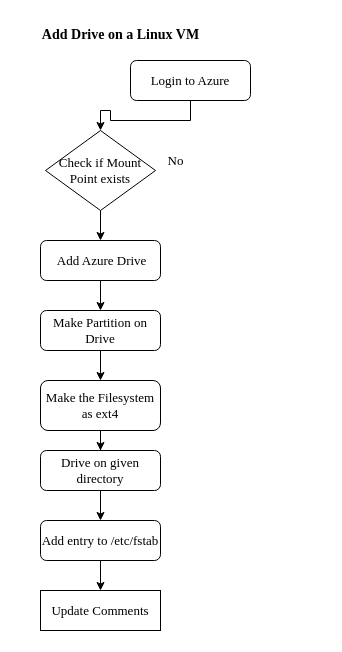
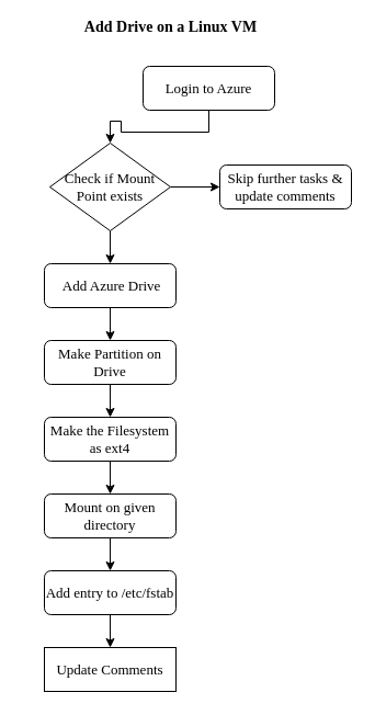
- <mxCell id="21" value="&lt;font size=&quot;1&quot; style=&quot;&quot; face=&quot;Georgia&quot;&gt;&lt;b style=&quot;font-size: 14px;&quot;&gt;Add Drive on a Linux VM&lt;/b&gt;&lt;/font&gt;" style="text;html=1;align=center;verticalAlign=middle;resizable=0;points=[];autosize=1;strokeColor=none;fillColor=none;" vertex="1" parent="1"><mxGeometry x="20" y="20" width="200" height="30" as="geometry" /></mxCell>
+ <mxCell id="21" value="&lt;font size=&quot;1&quot; style=&quot;&quot; face=&quot;Georgia&quot;&gt;&lt;b style=&quot;font-size: 14px;&quot;&gt;Add Drive on a Linux VM&lt;/b&gt;&lt;/font&gt;" style="text;html=1;align=center;verticalAlign=middle;resizable=0;points=[];autosize=1;strokeColor=none;fillColor=none;" vertex="1" parent="1"><mxGeometry x="55" y="10" width="200" height="30" as="geometry" /></mxCell>
- <mxCell id="16" value="No" style="text;html=1;align=center;verticalAlign=middle;resizable=0;points=[];autosize=1;strokeColor=none;fillColor=none;fontFamily=Georgia;fontSize=13;" vertex="1" parent="1"><mxGeometry x="155" y="145" width="40" height="30" as="geometry" /></mxCell>
+ <mxCell id="15" value="" style="endArrow=classic;html=1;rounded=0;entryX=0;entryY=0.5;entryDx=0;entryDy=0;exitX=1;exitY=0.5;exitDx=0;exitDy=0;fontFamily=Georgia;fontSize=13;" edge="1" parent="1" source="14" target="4"><mxGeometry width="50" height="50" relative="1" as="geometry"><mxPoint x="160" y="240" as="sourcePoint" /><mxPoint x="320" y="260" as="targetPoint" /></mxGeometry></mxCell>
+ <mxCell id="4" value="Skip further tasks &amp;amp; update comments" style="rounded=1;whiteSpace=wrap;html=1;fontSize=13;glass=0;strokeWidth=1;shadow=0;fontFamily=Georgia;" parent="1" vertex="1"><mxGeometry x="200" y="150" width="120" height="40" as="geometry" /></mxCell>
- <mxCell id="6" value="Make the Filesystem as ext4" style="rounded=1;whiteSpace=wrap;html=1;fontSize=13;glass=0;strokeWidth=1;shadow=0;fontFamily=Georgia;" parent="1" vertex="1"><mxGeometry x="40" y="380" width="120" height="50" as="geometry" /></mxCell>
+ <mxCell id="6" value="Make the Filesystem as ext4" style="rounded=1;whiteSpace=wrap;html=1;fontSize=13;glass=0;strokeWidth=1;shadow=0;fontFamily=Georgia;" parent="1" vertex="1"><mxGeometry x="40" y="380" width="120" height="40" as="geometry" /></mxCell>
- <mxCell id="10" value="Drive on given directory" style="rounded=1;whiteSpace=wrap;html=1;fontFamily=Georgia;fontSize=13;" vertex="1" parent="1"><mxGeometry x="40" y="450" width="120" height="40" as="geometry" /></mxCell>
+ <mxCell id="10" value="Mount on given directory" style="rounded=1;whiteSpace=wrap;html=1;fontFamily=Georgia;fontSize=13;" vertex="1" parent="1"><mxGeometry x="40" y="450" width="120" height="40" as="geometry" /></mxCell>
